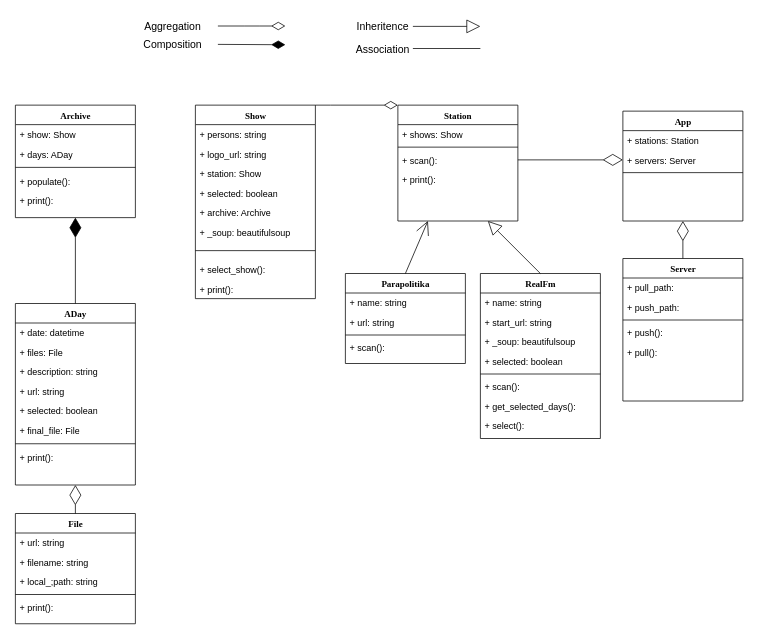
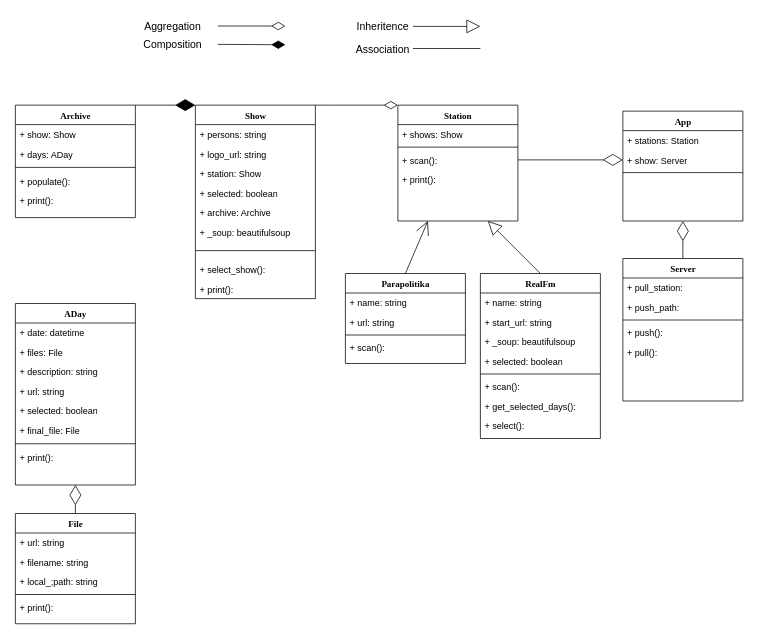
+ <mxCell id="77" value="" style="endArrow=diamondThin;endFill=1;endSize=24;html=1;rounded=0;exitX=1;exitY=0;exitDx=0;exitDy=0;entryX=0;entryY=0;entryDx=0;entryDy=0;" parent="1" source="70" target="2" edge="1"><mxGeometry width="160" relative="1" as="geometry"><mxPoint x="430" y="634" as="sourcePoint" /><mxPoint x="590" y="634" as="targetPoint" /></mxGeometry></mxCell>
- <mxCell id="25" value="+ servers: Server" style="text;html=1;strokeColor=none;fillColor=none;align=left;verticalAlign=top;spacingLeft=4;spacingRight=4;whiteSpace=wrap;overflow=hidden;rotatable=0;points=[[0,0.5],[1,0.5]];portConstraint=eastwest;" parent="23" vertex="1"><mxGeometry y="52" width="160" height="26" as="geometry" /></mxCell>
+ <mxCell id="25" value="+ show: Server" style="text;html=1;strokeColor=none;fillColor=none;align=left;verticalAlign=top;spacingLeft=4;spacingRight=4;whiteSpace=wrap;overflow=hidden;rotatable=0;points=[[0,0.5],[1,0.5]];portConstraint=eastwest;" parent="23" vertex="1"><mxGeometry y="52" width="160" height="26" as="geometry" /></mxCell>
- <mxCell id="76" value="" style="endArrow=diamondThin;endFill=1;endSize=24;html=1;rounded=0;entryX=0.5;entryY=1;entryDx=0;entryDy=0;exitX=0.5;exitY=0;exitDx=0;exitDy=0;" parent="1" source="61" target="70" edge="1"><mxGeometry width="160" relative="1" as="geometry"><mxPoint x="430" y="634" as="sourcePoint" /><mxPoint x="590" y="634" as="targetPoint" /></mxGeometry></mxCell>
- <mxCell id="18" value="+ pull_path:" style="text;html=1;strokeColor=none;fillColor=none;align=left;verticalAlign=top;spacingLeft=4;spacingRight=4;whiteSpace=wrap;overflow=hidden;rotatable=0;points=[[0,0.5],[1,0.5]];portConstraint=eastwest;" vertex="1" parent="17"><mxGeometry y="26" width="160" height="26" as="geometry" /></mxCell>
+ <mxCell id="18" value="+ pull_station:" style="text;html=1;strokeColor=none;fillColor=none;align=left;verticalAlign=top;spacingLeft=4;spacingRight=4;whiteSpace=wrap;overflow=hidden;rotatable=0;points=[[0,0.5],[1,0.5]];portConstraint=eastwest;" vertex="1" parent="17"><mxGeometry y="26" width="160" height="26" as="geometry" /></mxCell>
